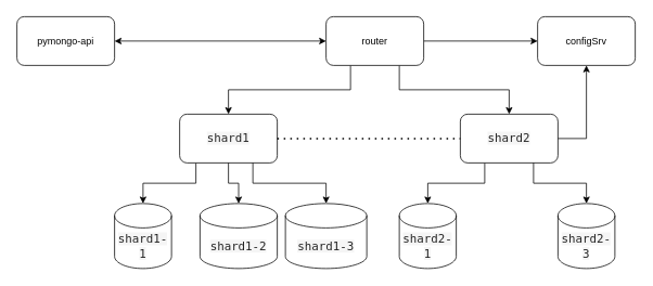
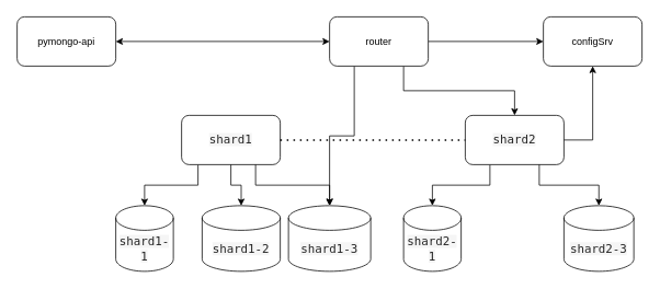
- <mxCell id="9" value="" style="edgeStyle=orthogonalEdgeStyle;rounded=0;orthogonalLoop=1;jettySize=auto;html=1;exitX=0.25;exitY=1;exitDx=0;exitDy=0;entryX=0.5;entryY=0;entryDx=0;entryDy=0;" parent="1" source="13" target="11" edge="1"><mxGeometry relative="1" as="geometry" /></mxCell>
+ <mxCell id="9" value="" style="edgeStyle=orthogonalEdgeStyle;rounded=0;orthogonalLoop=1;jettySize=auto;html=1;exitX=0.25;exitY=1;exitDx=0;exitDy=0;" parent="1" source="13" target="6" edge="1"><mxGeometry relative="1" as="geometry" /></mxCell>
- <mxCell id="8" value="&lt;span style=&quot;color: rgba(0, 0, 0, 0.85); font-family: Menlo, &amp;quot;Ubuntu Mono&amp;quot;, consolas, source-code-pro, monospace; font-size: 14.4px; white-space-collapse: break-spaces; background-color: rgb(245, 245, 245);&quot;&gt;shard2-3&lt;/span&gt;" style="shape=cylinder3;whiteSpace=wrap;html=1;boundedLbl=1;backgroundOutline=1;size=15;" parent="1" vertex="1"><mxGeometry x="685" y="250" width="70" height="80" as="geometry" /></mxCell>
+ <mxCell id="8" value="&lt;span style=&quot;color: rgba(0, 0, 0, 0.85); font-family: Menlo, &amp;quot;Ubuntu Mono&amp;quot;, consolas, source-code-pro, monospace; font-size: 14.4px; white-space-collapse: break-spaces; background-color: rgb(245, 245, 245);&quot;&gt;shard2-3&lt;/span&gt;" style="shape=cylinder3;whiteSpace=wrap;html=1;boundedLbl=1;backgroundOutline=1;size=15;" parent="1" vertex="1"><mxGeometry x="685" y="250" width="85" height="80" as="geometry" /></mxCell>
